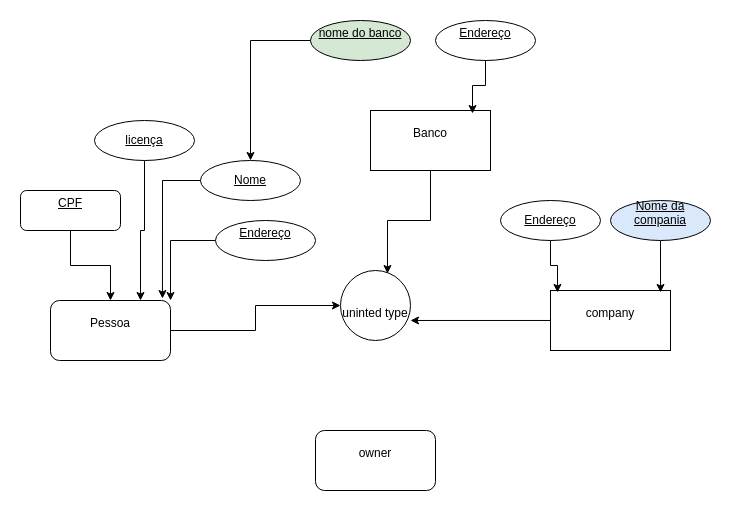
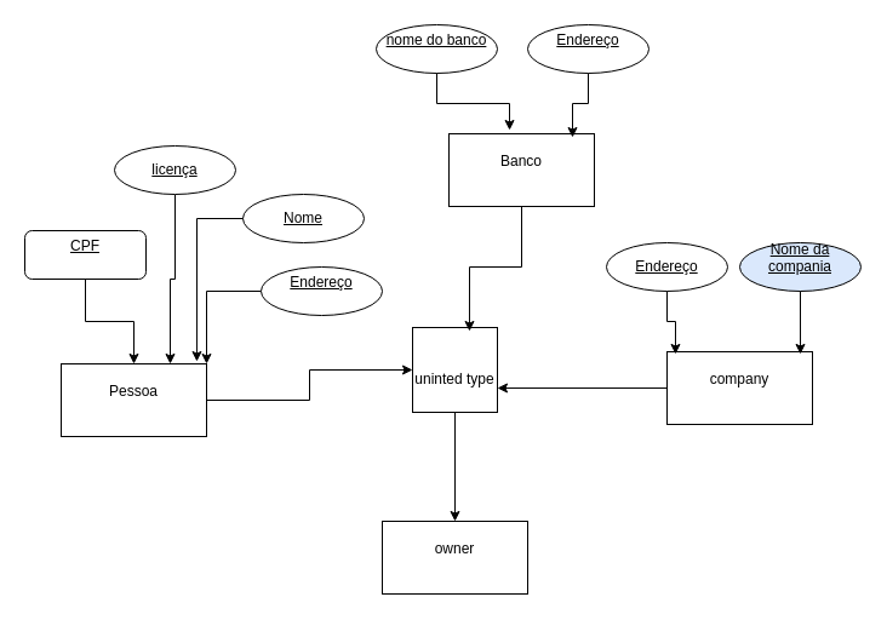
- <mxCell id="19" value="&lt;font style=&quot;vertical-align: inherit;&quot;&gt;&lt;font style=&quot;vertical-align: inherit;&quot;&gt;nome do banco&lt;/font&gt;&lt;/font&gt;&lt;div&gt;&lt;font style=&quot;vertical-align: inherit;&quot;&gt;&lt;font style=&quot;vertical-align: inherit;&quot;&gt;&lt;br&gt;&lt;/font&gt;&lt;/font&gt;&lt;/div&gt;" style="ellipse;whiteSpace=wrap;html=1;align=center;fontStyle=4;fillColor=#d5e8d4;" vertex="1" parent="1"><mxGeometry x="310" y="20" width="100" height="40" as="geometry" /></mxCell>
+ <mxCell id="19" value="&lt;font style=&quot;vertical-align: inherit;&quot;&gt;&lt;font style=&quot;vertical-align: inherit;&quot;&gt;nome do banco&lt;/font&gt;&lt;/font&gt;&lt;div&gt;&lt;font style=&quot;vertical-align: inherit;&quot;&gt;&lt;font style=&quot;vertical-align: inherit;&quot;&gt;&lt;br&gt;&lt;/font&gt;&lt;/font&gt;&lt;/div&gt;" style="ellipse;whiteSpace=wrap;html=1;align=center;fontStyle=4;" vertex="1" parent="1"><mxGeometry x="310" y="20" width="100" height="40" as="geometry" /></mxCell>
- <mxCell id="22" style="edgeStyle=orthogonalEdgeStyle;rounded=0;orthogonalLoop=1;jettySize=auto;html=1;" edge="1" parent="1" source="19" target="15"><mxGeometry relative="1" as="geometry" /></mxCell>
+ <mxCell id="22" style="edgeStyle=orthogonalEdgeStyle;rounded=0;orthogonalLoop=1;jettySize=auto;html=1;entryX=0.417;entryY=-0.05;entryDx=0;entryDy=0;entryPerimeter=0;" edge="1" parent="1" source="19" target="4"><mxGeometry relative="1" as="geometry" /></mxCell>
- <mxCell id="7" value="&lt;div&gt;&lt;font style=&quot;vertical-align: inherit;&quot;&gt;&lt;font style=&quot;vertical-align: inherit;&quot;&gt;&lt;br&gt;&lt;/font&gt;&lt;/font&gt;&lt;/div&gt;&lt;font style=&quot;vertical-align: inherit;&quot;&gt;&lt;font style=&quot;vertical-align: inherit;&quot;&gt;uninted type&lt;/font&gt;&lt;/font&gt;" style="ellipse;whiteSpace=wrap;html=1;aspect=fixed;" vertex="1" parent="1"><mxGeometry x="340" y="270" width="70" height="70" as="geometry" /></mxCell>
+ <mxCell id="7" value="&lt;div&gt;&lt;font style=&quot;vertical-align: inherit;&quot;&gt;&lt;font style=&quot;vertical-align: inherit;&quot;&gt;&lt;br&gt;&lt;/font&gt;&lt;/font&gt;&lt;/div&gt;&lt;font style=&quot;vertical-align: inherit;&quot;&gt;&lt;font style=&quot;vertical-align: inherit;&quot;&gt;uninted type&lt;/font&gt;&lt;/font&gt;" style="whiteSpace=wrap;html=1;aspect=fixed;rounded=0;" vertex="1" parent="1"><mxGeometry x="340" y="270" width="70" height="70" as="geometry" /></mxCell>
- <mxCell id="3" value="&lt;font style=&quot;vertical-align: inherit;&quot;&gt;&lt;font style=&quot;vertical-align: inherit;&quot;&gt;Pessoa&lt;/font&gt;&lt;/font&gt;&lt;div&gt;&lt;font style=&quot;vertical-align: inherit;&quot;&gt;&lt;font style=&quot;vertical-align: inherit;&quot;&gt;&lt;br&gt;&lt;/font&gt;&lt;/font&gt;&lt;/div&gt;" style="whiteSpace=wrap;html=1;rounded=1;" vertex="1" parent="1"><mxGeometry x="50" y="300" width="120" height="60" as="geometry" /></mxCell>
+ <mxCell id="3" value="&lt;font style=&quot;vertical-align: inherit;&quot;&gt;&lt;font style=&quot;vertical-align: inherit;&quot;&gt;Pessoa&lt;/font&gt;&lt;/font&gt;&lt;div&gt;&lt;font style=&quot;vertical-align: inherit;&quot;&gt;&lt;font style=&quot;vertical-align: inherit;&quot;&gt;&lt;br&gt;&lt;/font&gt;&lt;/font&gt;&lt;/div&gt;" style="rounded=0;whiteSpace=wrap;html=1;" vertex="1" parent="1"><mxGeometry x="50" y="300" width="120" height="60" as="geometry" /></mxCell>
+ <mxCell id="6" style="edgeStyle=orthogonalEdgeStyle;rounded=0;orthogonalLoop=1;jettySize=auto;html=1;exitX=0.5;exitY=1;exitDx=0;exitDy=0;" edge="1" parent="1" source="7" target="10"><mxGeometry relative="1" as="geometry" /></mxCell>
- <mxCell id="10" value="&lt;font style=&quot;vertical-align: inherit;&quot;&gt;&lt;font style=&quot;vertical-align: inherit;&quot;&gt;owner&lt;/font&gt;&lt;/font&gt;&lt;div&gt;&lt;font style=&quot;vertical-align: inherit;&quot;&gt;&lt;font style=&quot;vertical-align: inherit;&quot;&gt;&lt;br&gt;&lt;/font&gt;&lt;/font&gt;&lt;/div&gt;" style="whiteSpace=wrap;html=1;rounded=1;" vertex="1" parent="1"><mxGeometry x="315" y="430" width="120" height="60" as="geometry" /></mxCell>
+ <mxCell id="10" value="&lt;font style=&quot;vertical-align: inherit;&quot;&gt;&lt;font style=&quot;vertical-align: inherit;&quot;&gt;owner&lt;/font&gt;&lt;/font&gt;&lt;div&gt;&lt;font style=&quot;vertical-align: inherit;&quot;&gt;&lt;font style=&quot;vertical-align: inherit;&quot;&gt;&lt;br&gt;&lt;/font&gt;&lt;/font&gt;&lt;/div&gt;" style="rounded=0;whiteSpace=wrap;html=1;" vertex="1" parent="1"><mxGeometry x="315" y="430" width="120" height="60" as="geometry" /></mxCell>
